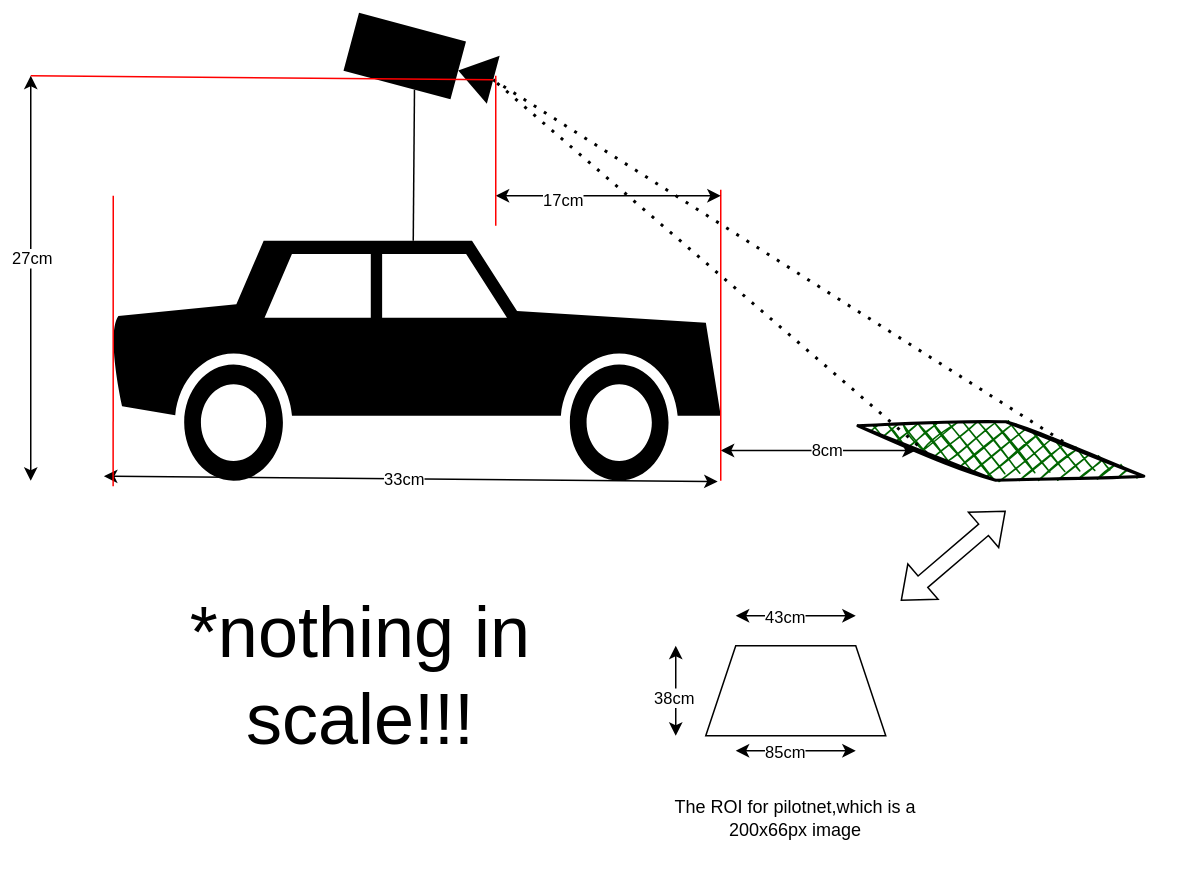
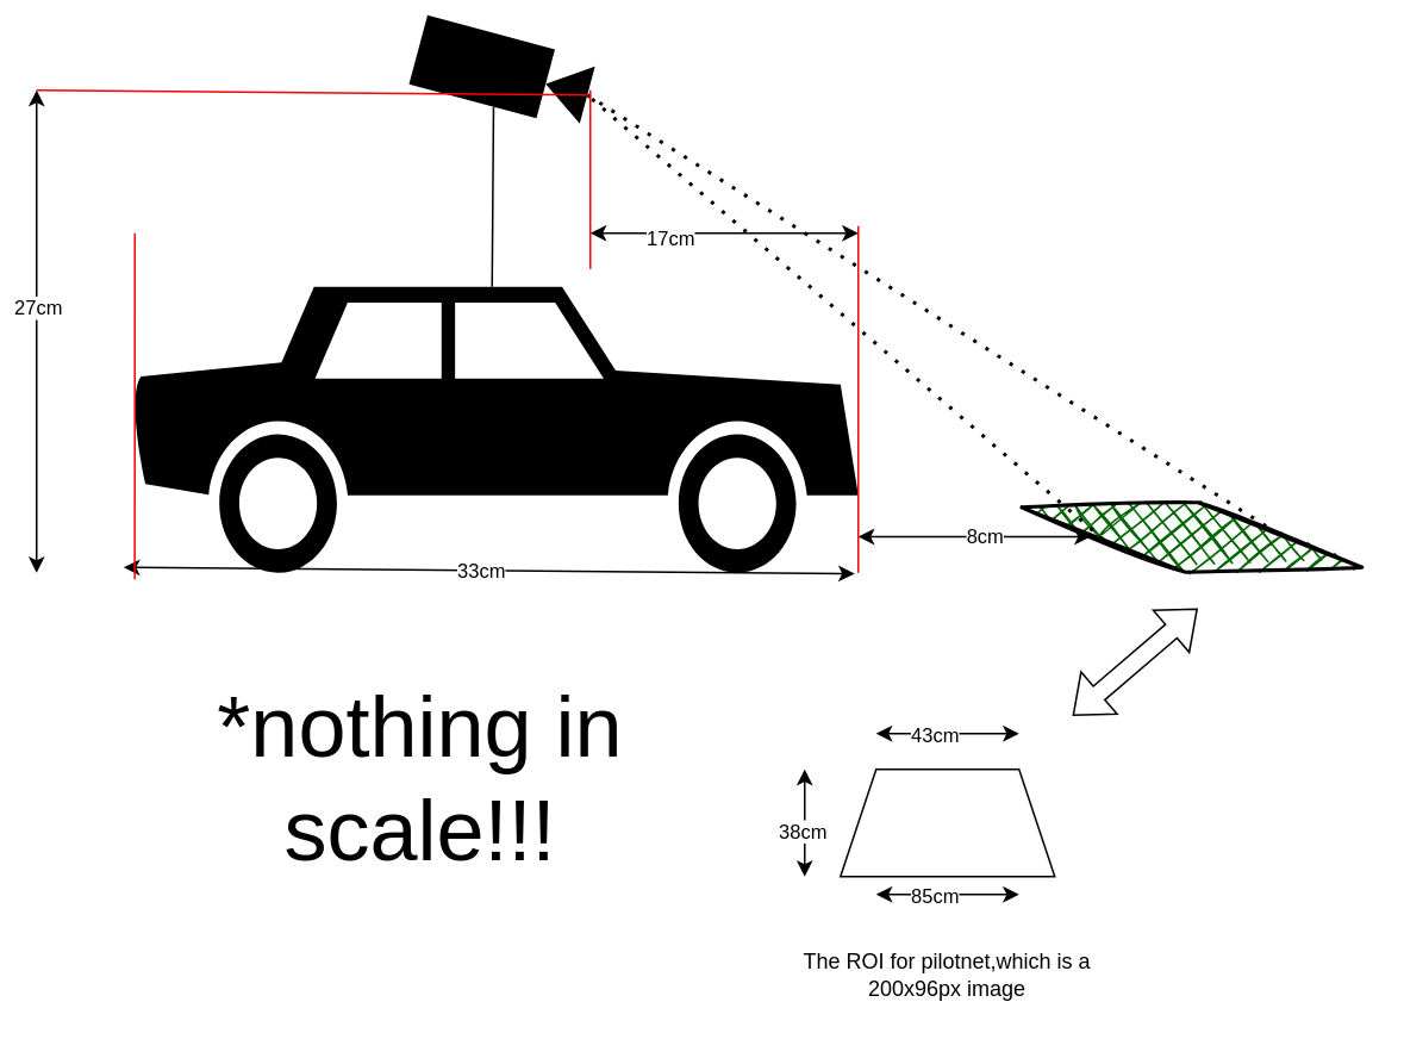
- <mxCell id="29" value="&lt;font style=&quot;font-size: 48px;&quot;&gt;*nothing in scale!!!&lt;/font&gt;" style="text;html=1;align=center;verticalAlign=middle;whiteSpace=wrap;rounded=0;" parent="1" vertex="1"><mxGeometry x="90" y="380" width="300" height="140" as="geometry" /></mxCell>
+ <mxCell id="29" value="&lt;font style=&quot;font-size: 48px;&quot;&gt;*nothing in scale!!!&lt;/font&gt;" style="text;html=1;align=center;verticalAlign=middle;whiteSpace=wrap;rounded=0;" parent="1" vertex="1"><mxGeometry x="85" y="365" width="300" height="140" as="geometry" /></mxCell>
- <mxCell id="28" value="The ROI for pilotnet,which is a 200x66px image" style="text;html=1;strokeColor=none;fillColor=none;align=center;verticalAlign=middle;whiteSpace=wrap;overflow=hidden;" parent="1" vertex="1"><mxGeometry x="425" y="520" width="210" height="50" as="geometry" /></mxCell>
+ <mxCell id="28" value="The ROI for pilotnet,which is a 200x96px image" style="text;html=1;strokeColor=none;fillColor=none;align=center;verticalAlign=middle;whiteSpace=wrap;overflow=hidden;" parent="1" vertex="1"><mxGeometry x="425" y="520" width="210" height="50" as="geometry" /></mxCell>
